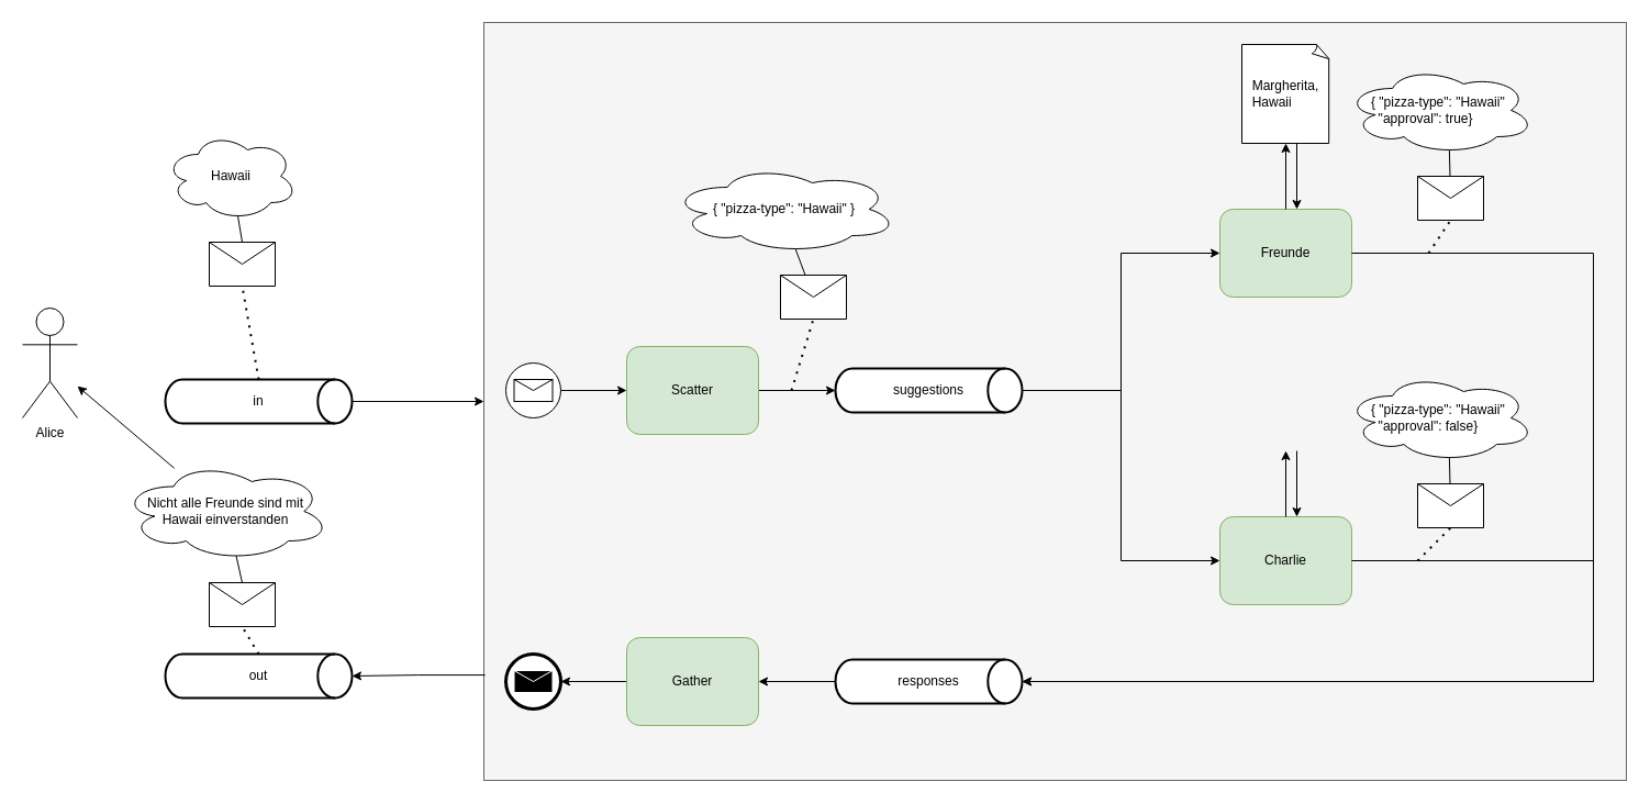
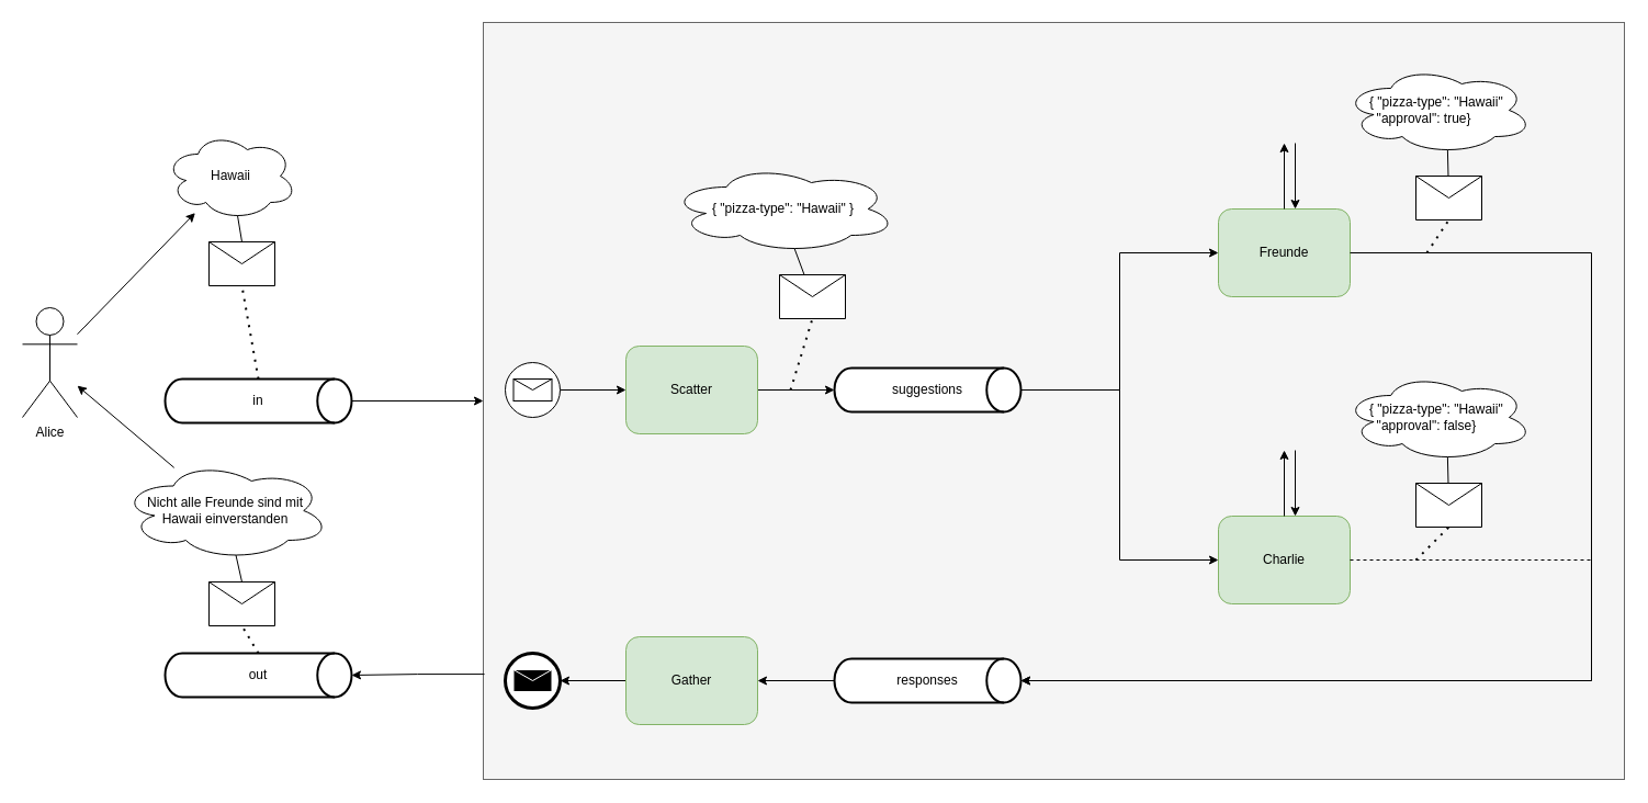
- <mxCell id="29" value="&lt;div style=&quot;text-align: justify&quot;&gt;Margherita,&lt;/div&gt;&lt;div style=&quot;text-align: justify&quot;&gt;Hawaii&lt;/div&gt;" style="whiteSpace=wrap;html=1;shape=mxgraph.basic.document" parent="27" vertex="1"><mxGeometry x="20" width="80" height="90" as="geometry" /></mxCell>
+ <mxCell id="57" style="rounded=0;orthogonalLoop=1;jettySize=auto;html=1;" edge="1" parent="1" source="58" target="14"><mxGeometry relative="1" as="geometry" /></mxCell>
- <mxCell id="41" style="edgeStyle=orthogonalEdgeStyle;rounded=0;orthogonalLoop=1;jettySize=auto;html=1;entryX=1;entryY=0.5;entryDx=0;entryDy=0;entryPerimeter=0;" parent="1" source="34" target="39" edge="1"><mxGeometry relative="1" as="geometry"><Array as="points"><mxPoint x="1450" y="510" /><mxPoint x="1450" y="620" /></Array></mxGeometry></mxCell>
+ <mxCell id="41" style="edgeStyle=orthogonalEdgeStyle;rounded=0;orthogonalLoop=1;jettySize=auto;html=1;entryX=1;entryY=0.5;entryDx=0;entryDy=0;entryPerimeter=0;dashed=1;" parent="1" source="34" target="39" edge="1"><mxGeometry relative="1" as="geometry"><Array as="points"><mxPoint x="1450" y="510" /><mxPoint x="1450" y="620" /></Array></mxGeometry></mxCell>
